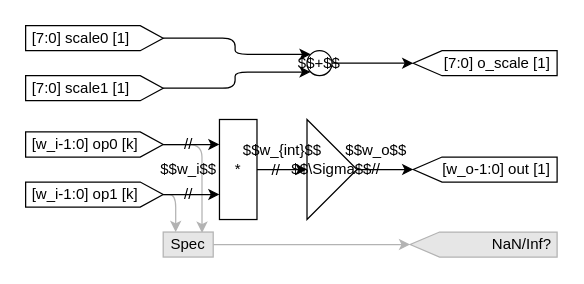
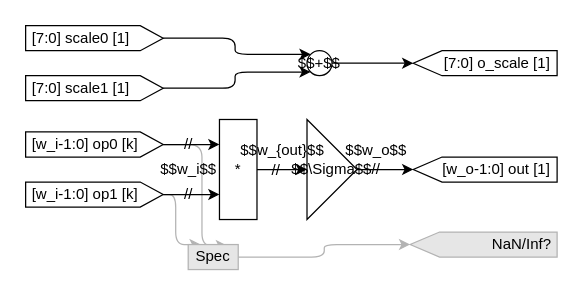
- <mxCell id="17" value="$$w_{int}$$" style="text;html=1;align=center;verticalAlign=middle;resizable=0;points=[];autosize=1;strokeColor=none;fillColor=none;" parent="1" vertex="1"><mxGeometry x="180" y="105" width="90" height="30" as="geometry" /></mxCell>
+ <mxCell id="17" value="$$w_{out}$$" style="text;html=1;align=center;verticalAlign=middle;resizable=0;points=[];autosize=1;strokeColor=none;fillColor=none;" parent="1" vertex="1"><mxGeometry x="180" y="105" width="90" height="30" as="geometry" /></mxCell>
- <mxCell id="5" value="Spec" style="rounded=0;whiteSpace=wrap;html=1;strokeColor=#B3B3B3;fillColor=#E6E6E6;" parent="1" vertex="1"><mxGeometry x="130" y="185" width="40" height="20" as="geometry" /></mxCell>
+ <mxCell id="5" value="Spec" style="rounded=0;whiteSpace=wrap;html=1;strokeColor=#B3B3B3;fillColor=#E6E6E6;" parent="1" vertex="1"><mxGeometry x="150" y="195" width="40" height="20" as="geometry" /></mxCell>
